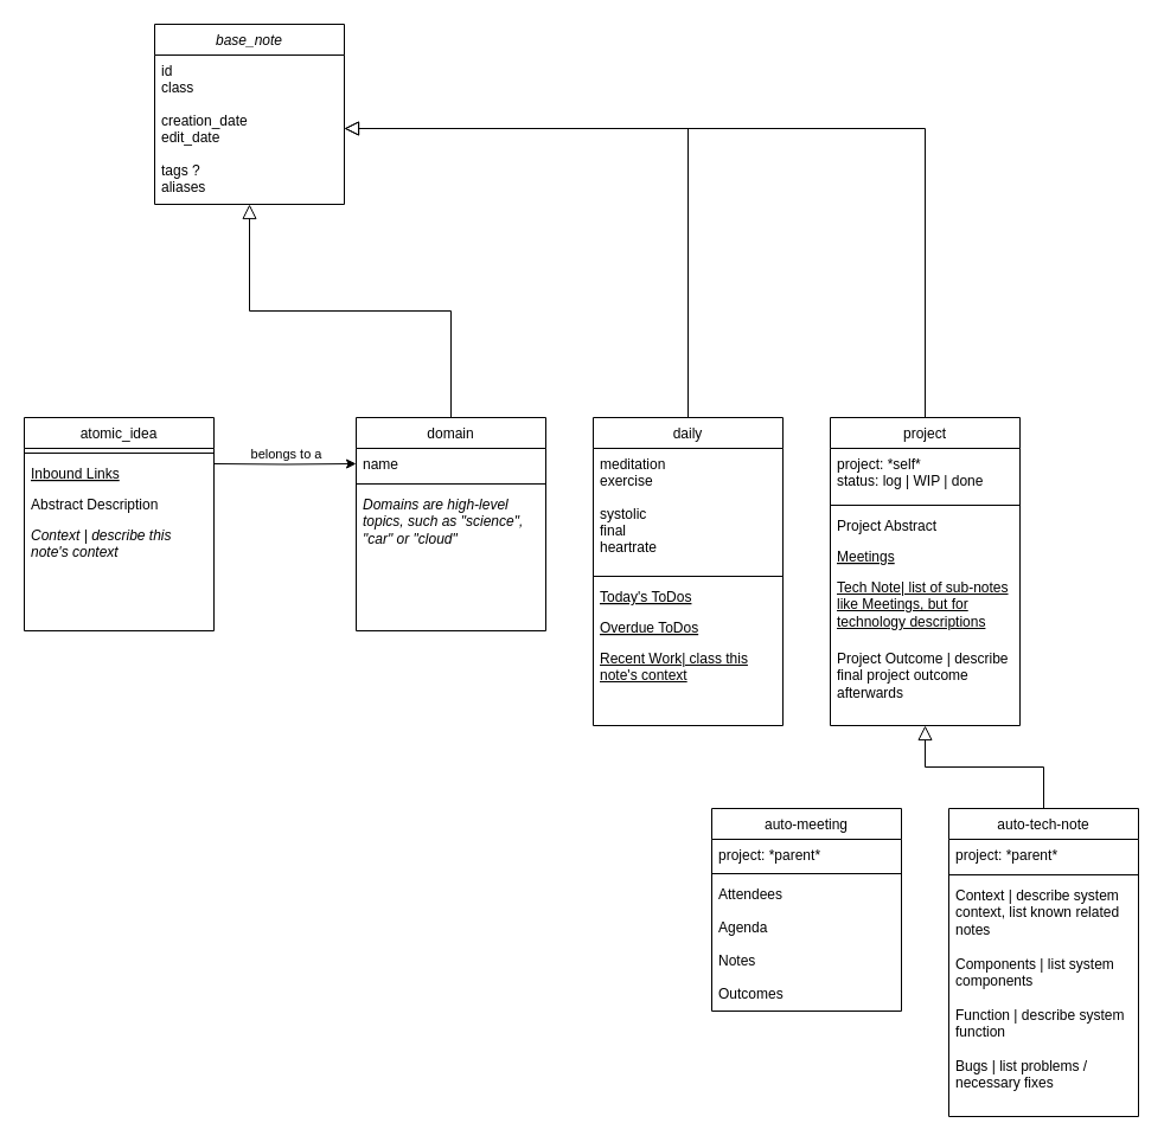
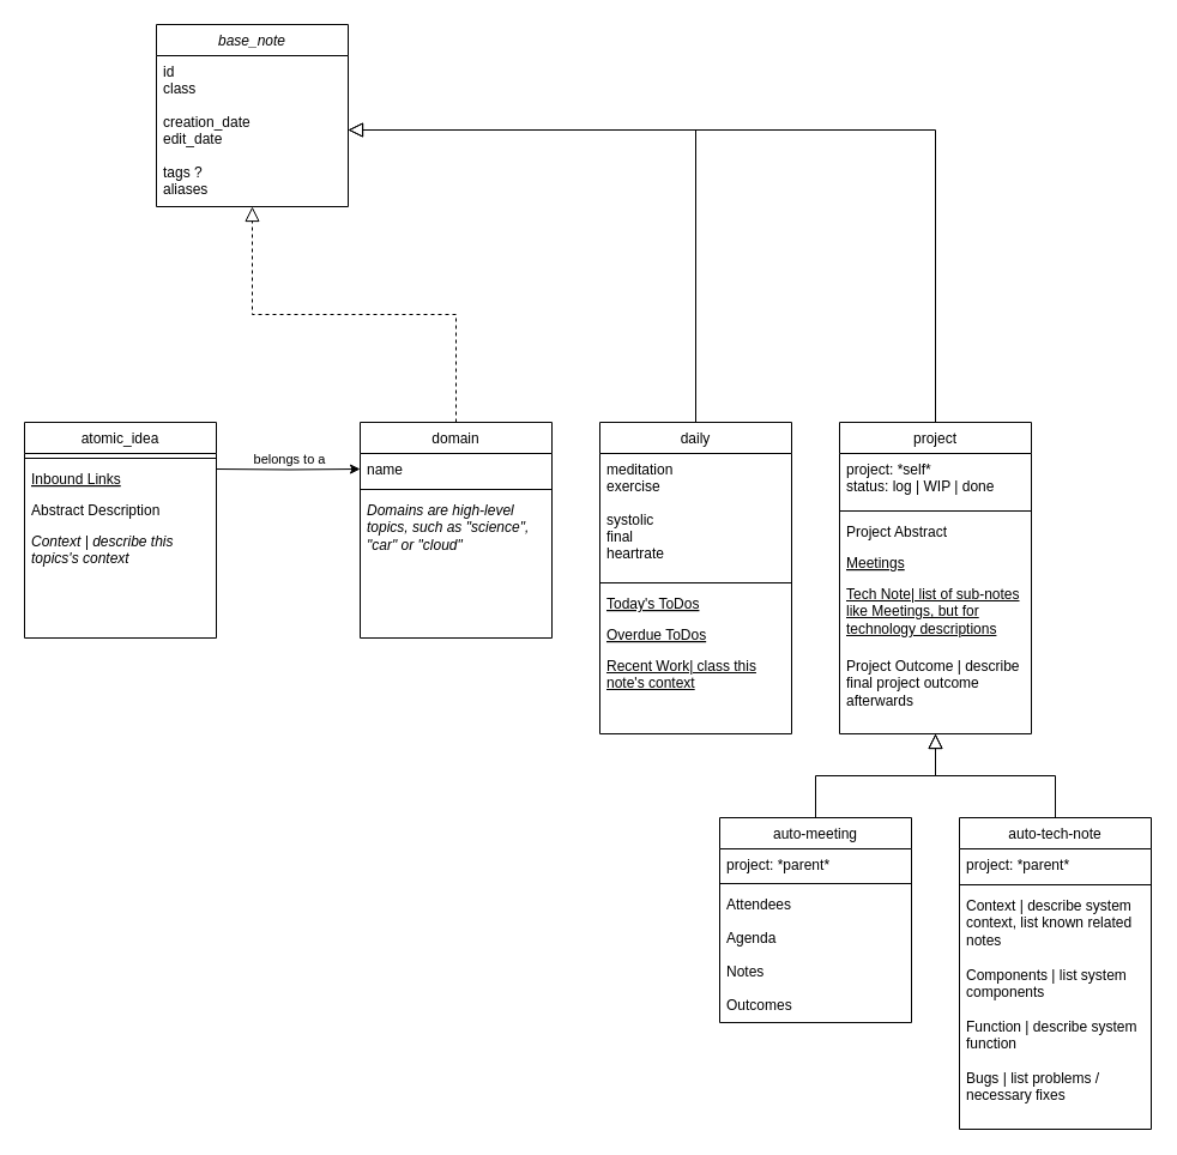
- <mxCell id="13" value="" style="endArrow=block;endSize=10;endFill=0;shadow=0;strokeWidth=1;rounded=0;edgeStyle=elbowEdgeStyle;elbow=vertical;" parent="1" source="9" target="2" edge="1"><mxGeometry width="160" relative="1" as="geometry"><mxPoint x="110" y="185" as="sourcePoint" /><mxPoint x="210" y="83" as="targetPoint" /></mxGeometry></mxCell>
+ <mxCell id="13" value="" style="endArrow=block;endSize=10;endFill=0;shadow=0;strokeWidth=1;rounded=0;edgeStyle=elbowEdgeStyle;elbow=vertical;dashed=1;" parent="1" source="9" target="2" edge="1"><mxGeometry width="160" relative="1" as="geometry"><mxPoint x="110" y="185" as="sourcePoint" /><mxPoint x="210" y="83" as="targetPoint" /></mxGeometry></mxCell>
- <mxCell id="8" value="Context | describe this note's context" style="text;align=left;verticalAlign=top;spacingLeft=4;spacingRight=4;overflow=hidden;rotatable=0;points=[[0,0.5],[1,0.5]];portConstraint=eastwest;fontStyle=2;whiteSpace=wrap;" parent="4" vertex="1"><mxGeometry y="86" width="160" height="42" as="geometry" /></mxCell>
+ <mxCell id="8" value="Context | describe this topics's context" style="text;align=left;verticalAlign=top;spacingLeft=4;spacingRight=4;overflow=hidden;rotatable=0;points=[[0,0.5],[1,0.5]];portConstraint=eastwest;fontStyle=2;whiteSpace=wrap;" parent="4" vertex="1"><mxGeometry y="86" width="160" height="42" as="geometry" /></mxCell>
+ <mxCell id="31" style="edgeStyle=orthogonalEdgeStyle;rounded=0;orthogonalLoop=1;jettySize=auto;html=1;exitX=0.5;exitY=0;exitDx=0;exitDy=0;entryX=0.5;entryY=1;entryDx=0;entryDy=0;endArrow=block;endSize=10;endFill=0;shadow=0;strokeWidth=1;" edge="1" parent="1" source="32" target="24"><mxGeometry relative="1" as="geometry" /></mxCell>
